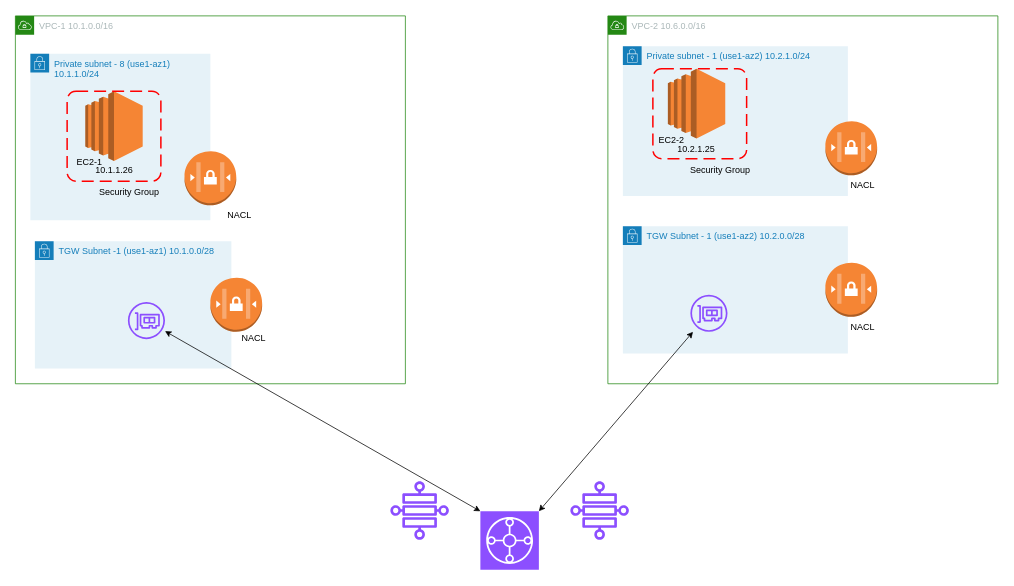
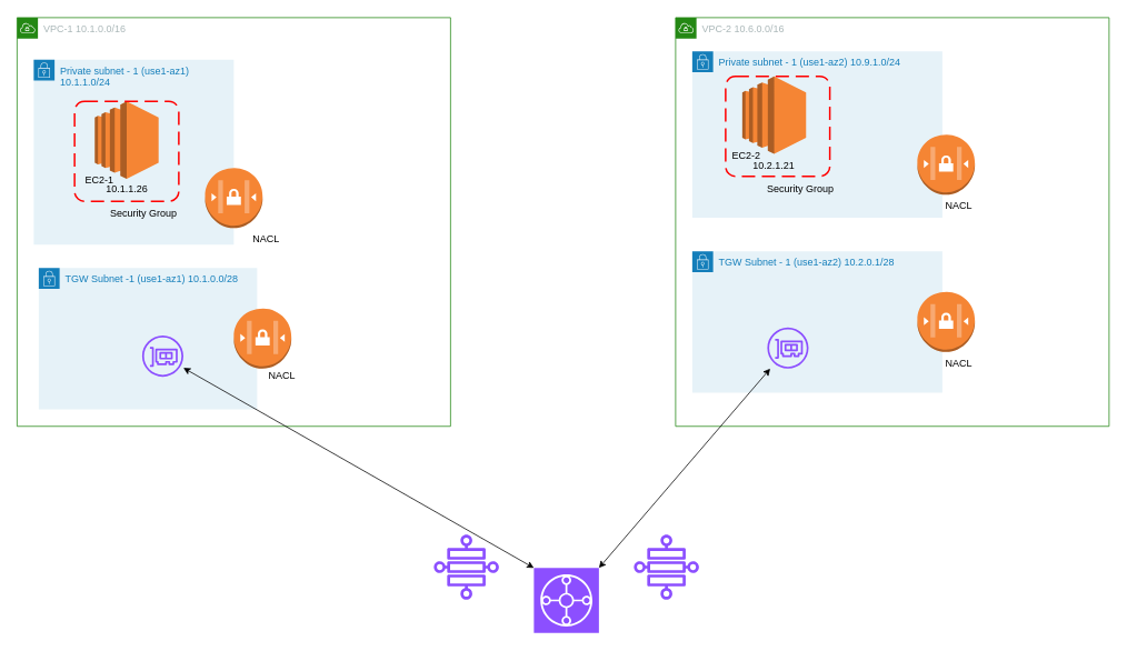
- <mxCell id="17" value="Private subnet - 1 (use1-az2) 10.2.1.0/24" style="points=[[0,0],[0.25,0],[0.5,0],[0.75,0],[1,0],[1,0.25],[1,0.5],[1,0.75],[1,1],[0.75,1],[0.5,1],[0.25,1],[0,1],[0,0.75],[0,0.5],[0,0.25]];outlineConnect=0;gradientColor=none;html=1;whiteSpace=wrap;fontSize=12;fontStyle=0;container=1;pointerEvents=0;collapsible=0;recursiveResize=0;shape=mxgraph.aws4.group;grIcon=mxgraph.aws4.group_security_group;grStroke=0;strokeColor=#147EBA;fillColor=#E6F2F8;verticalAlign=top;align=left;spacingLeft=30;fontColor=#147EBA;dashed=0;" vertex="1" parent="16"><mxGeometry x="20" y="40.5" width="300" height="199.5" as="geometry" /></mxCell>
+ <mxCell id="17" value="Private subnet - 1 (use1-az2) 10.9.1.0/24" style="points=[[0,0],[0.25,0],[0.5,0],[0.75,0],[1,0],[1,0.25],[1,0.5],[1,0.75],[1,1],[0.75,1],[0.5,1],[0.25,1],[0,1],[0,0.75],[0,0.5],[0,0.25]];outlineConnect=0;gradientColor=none;html=1;whiteSpace=wrap;fontSize=12;fontStyle=0;container=1;pointerEvents=0;collapsible=0;recursiveResize=0;shape=mxgraph.aws4.group;grIcon=mxgraph.aws4.group_security_group;grStroke=0;strokeColor=#147EBA;fillColor=#E6F2F8;verticalAlign=top;align=left;spacingLeft=30;fontColor=#147EBA;dashed=0;" vertex="1" parent="16"><mxGeometry x="20" y="40.5" width="300" height="199.5" as="geometry" /></mxCell>
- <mxCell id="3" value="Private subnet - 8 (use1-az1) 10.1.1.0/24" style="points=[[0,0],[0.25,0],[0.5,0],[0.75,0],[1,0],[1,0.25],[1,0.5],[1,0.75],[1,1],[0.75,1],[0.5,1],[0.25,1],[0,1],[0,0.75],[0,0.5],[0,0.25]];outlineConnect=0;gradientColor=none;html=1;whiteSpace=wrap;fontSize=12;fontStyle=0;container=1;pointerEvents=0;collapsible=0;recursiveResize=0;shape=mxgraph.aws4.group;grIcon=mxgraph.aws4.group_security_group;grStroke=0;strokeColor=#147EBA;fillColor=#E6F2F8;verticalAlign=top;align=left;spacingLeft=30;fontColor=#147EBA;dashed=0;" vertex="1" parent="2"><mxGeometry x="20" y="50.5" width="240" height="222" as="geometry" /></mxCell>
+ <mxCell id="3" value="Private subnet - 1 (use1-az1) 10.1.1.0/24" style="points=[[0,0],[0.25,0],[0.5,0],[0.75,0],[1,0],[1,0.25],[1,0.5],[1,0.75],[1,1],[0.75,1],[0.5,1],[0.25,1],[0,1],[0,0.75],[0,0.5],[0,0.25]];outlineConnect=0;gradientColor=none;html=1;whiteSpace=wrap;fontSize=12;fontStyle=0;container=1;pointerEvents=0;collapsible=0;recursiveResize=0;shape=mxgraph.aws4.group;grIcon=mxgraph.aws4.group_security_group;grStroke=0;strokeColor=#147EBA;fillColor=#E6F2F8;verticalAlign=top;align=left;spacingLeft=30;fontColor=#147EBA;dashed=0;" vertex="1" parent="2"><mxGeometry x="20" y="50.5" width="240" height="222" as="geometry" /></mxCell>
- <mxCell id="19" value="10.2.1.25" style="text;html=1;strokeColor=none;fillColor=none;align=center;verticalAlign=middle;whiteSpace=wrap;rounded=0;" vertex="1" parent="17"><mxGeometry x="68.25" y="123" width="60" height="30" as="geometry" /></mxCell>
+ <mxCell id="19" value="10.2.1.21" style="text;html=1;strokeColor=none;fillColor=none;align=center;verticalAlign=middle;whiteSpace=wrap;rounded=0;" vertex="1" parent="17"><mxGeometry x="68.25" y="123" width="60" height="30" as="geometry" /></mxCell>
- <mxCell id="23" value="TGW Subnet - 1 (use1-az2) 10.2.0.0/28" style="points=[[0,0],[0.25,0],[0.5,0],[0.75,0],[1,0],[1,0.25],[1,0.5],[1,0.75],[1,1],[0.75,1],[0.5,1],[0.25,1],[0,1],[0,0.75],[0,0.5],[0,0.25]];outlineConnect=0;gradientColor=none;html=1;whiteSpace=wrap;fontSize=12;fontStyle=0;container=1;pointerEvents=0;collapsible=0;recursiveResize=0;shape=mxgraph.aws4.group;grIcon=mxgraph.aws4.group_security_group;grStroke=0;strokeColor=#147EBA;fillColor=#E6F2F8;verticalAlign=top;align=left;spacingLeft=30;fontColor=#147EBA;dashed=0;" vertex="1" parent="16"><mxGeometry x="20" y="280.5" width="300" height="169.5" as="geometry" /></mxCell>
+ <mxCell id="23" value="TGW Subnet - 1 (use1-az2) 10.2.0.1/28" style="points=[[0,0],[0.25,0],[0.5,0],[0.75,0],[1,0],[1,0.25],[1,0.5],[1,0.75],[1,1],[0.75,1],[0.5,1],[0.25,1],[0,1],[0,0.75],[0,0.5],[0,0.25]];outlineConnect=0;gradientColor=none;html=1;whiteSpace=wrap;fontSize=12;fontStyle=0;container=1;pointerEvents=0;collapsible=0;recursiveResize=0;shape=mxgraph.aws4.group;grIcon=mxgraph.aws4.group_security_group;grStroke=0;strokeColor=#147EBA;fillColor=#E6F2F8;verticalAlign=top;align=left;spacingLeft=30;fontColor=#147EBA;dashed=0;" vertex="1" parent="16"><mxGeometry x="20" y="280.5" width="300" height="169.5" as="geometry" /></mxCell>
